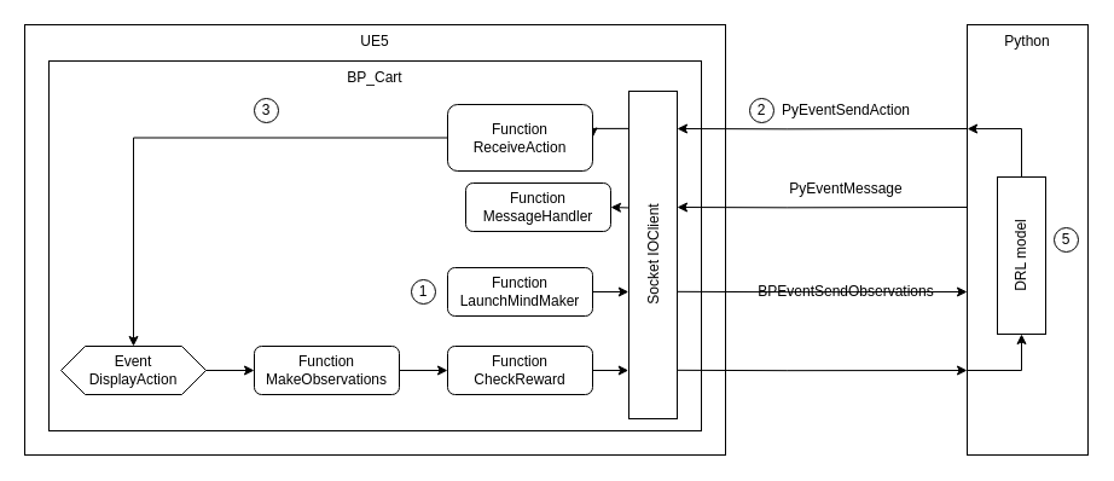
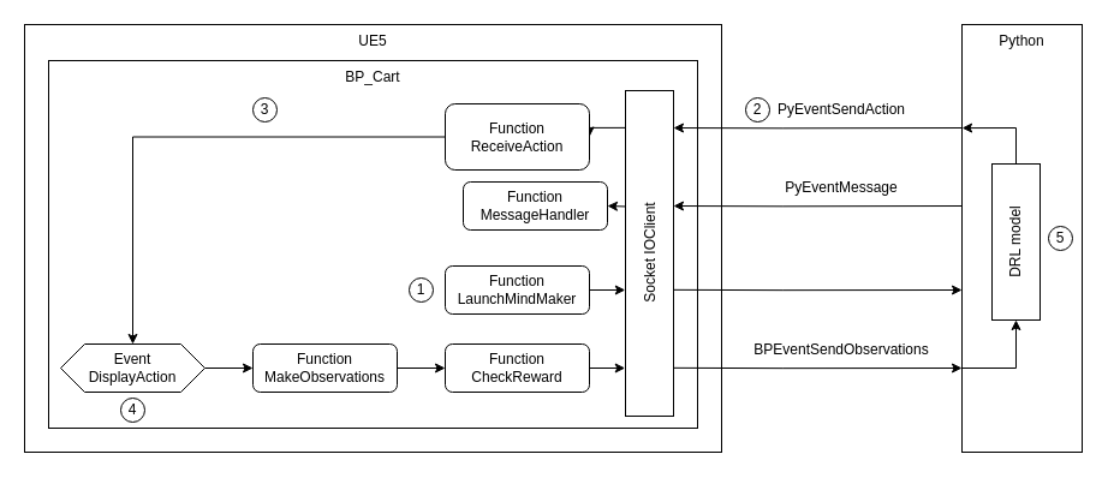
- <mxCell id="27" value="DRL model" style="rounded=0;whiteSpace=wrap;html=1;horizontal=0;" vertex="1" parent="1"><mxGeometry x="825" y="146" width="40" height="130" as="geometry" /></mxCell>
+ <mxCell id="27" value="DRL model" style="rounded=0;whiteSpace=wrap;html=1;horizontal=0;" vertex="1" parent="1"><mxGeometry x="825" y="136" width="40" height="130" as="geometry" /></mxCell>
- <mxCell id="14" value="BPEventSendObservations" style="text;html=1;strokeColor=none;fillColor=none;align=center;verticalAlign=middle;whiteSpace=wrap;rounded=0;" vertex="1" parent="1"><mxGeometry x="620" y="226" width="160" height="30" as="geometry" /></mxCell>
+ <mxCell id="14" value="BPEventSendObservations" style="text;html=1;strokeColor=none;fillColor=none;align=center;verticalAlign=middle;whiteSpace=wrap;rounded=0;" vertex="1" parent="1"><mxGeometry x="620" y="276" width="160" height="30" as="geometry" /></mxCell>
+ <mxCell id="33" value="4" style="ellipse;whiteSpace=wrap;html=1;aspect=fixed;" vertex="1" parent="1"><mxGeometry x="100" y="331" width="20" height="20" as="geometry" /></mxCell>
